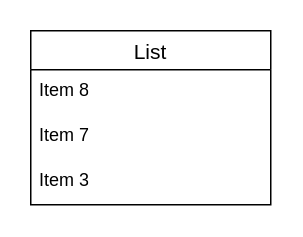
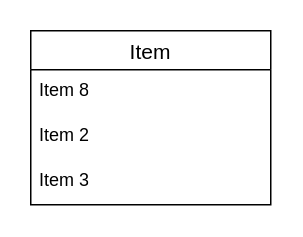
- <mxCell id="2" value="List" style="swimlane;fontStyle=0;childLayout=stackLayout;horizontal=1;startSize=26;horizontalStack=0;resizeParent=1;resizeParentMax=0;resizeLast=0;collapsible=1;marginBottom=0;align=center;fontSize=14;" vertex="1" parent="1"><mxGeometry x="20" y="20" width="160" height="116" as="geometry" /></mxCell>
+ <mxCell id="2" value="Item" style="swimlane;fontStyle=0;childLayout=stackLayout;horizontal=1;startSize=26;horizontalStack=0;resizeParent=1;resizeParentMax=0;resizeLast=0;collapsible=1;marginBottom=0;align=center;fontSize=14;" vertex="1" parent="1"><mxGeometry x="20" y="20" width="160" height="116" as="geometry" /></mxCell>
- <mxCell id="4" value="Item 7" style="text;strokeColor=none;fillColor=none;spacingLeft=4;spacingRight=4;overflow=hidden;rotatable=0;points=[[0,0.5],[1,0.5]];portConstraint=eastwest;fontSize=12;whiteSpace=wrap;html=1;" vertex="1" parent="2"><mxGeometry y="56" width="160" height="30" as="geometry" /></mxCell>
+ <mxCell id="4" value="Item 2" style="text;strokeColor=none;fillColor=none;spacingLeft=4;spacingRight=4;overflow=hidden;rotatable=0;points=[[0,0.5],[1,0.5]];portConstraint=eastwest;fontSize=12;whiteSpace=wrap;html=1;" vertex="1" parent="2"><mxGeometry y="56" width="160" height="30" as="geometry" /></mxCell>
